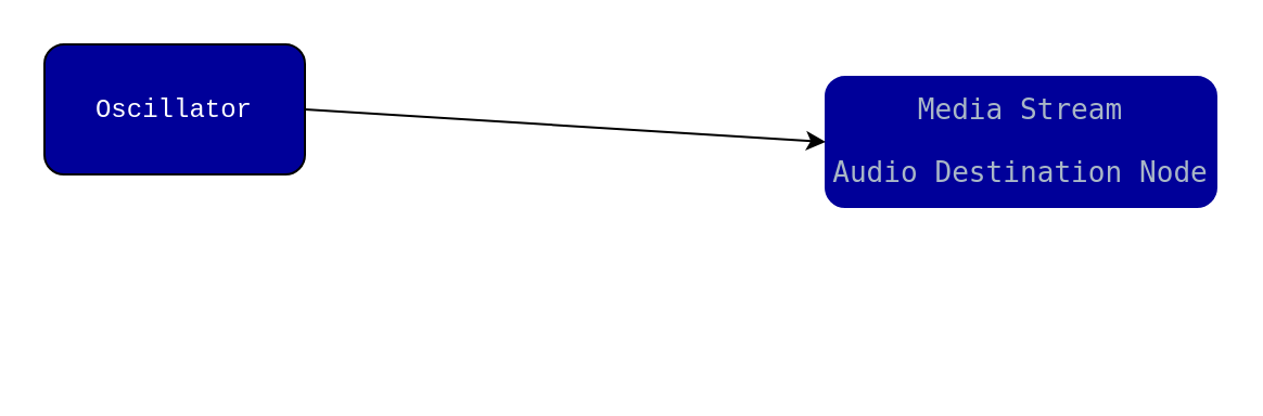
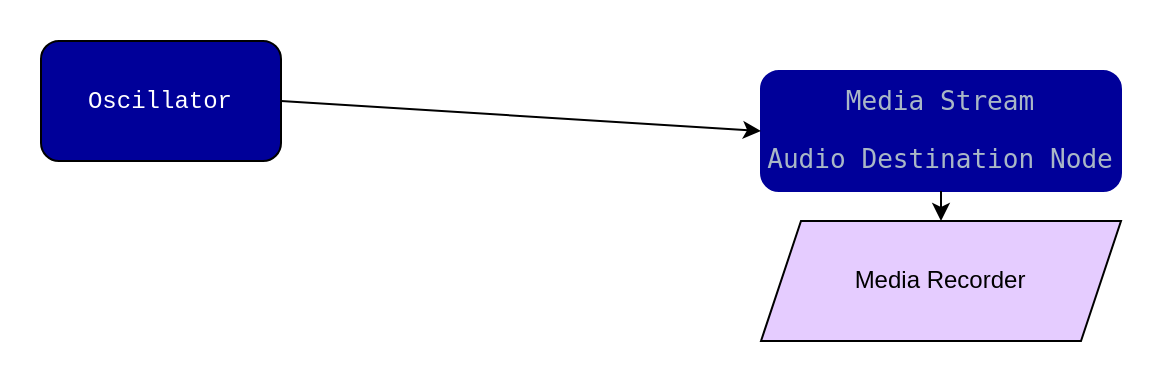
+ <mxCell id="6" value="" style="endArrow=classic;html=1;rounded=0;exitX=0.5;exitY=1;exitDx=0;exitDy=0;entryX=0.5;entryY=0;entryDx=0;entryDy=0;" edge="1" parent="1" source="3" target="5"><mxGeometry width="50" height="50" relative="1" as="geometry"><mxPoint x="400" y="480" as="sourcePoint" /><mxPoint x="470" y="200" as="targetPoint" /></mxGeometry></mxCell>
+ <mxCell id="5" value="Media Recorder" style="shape=parallelogram;perimeter=parallelogramPerimeter;whiteSpace=wrap;html=1;fixedSize=1;fillColor=#E5CCFF;" vertex="1" parent="1"><mxGeometry x="380" y="110" width="180" height="60" as="geometry" /></mxCell>
